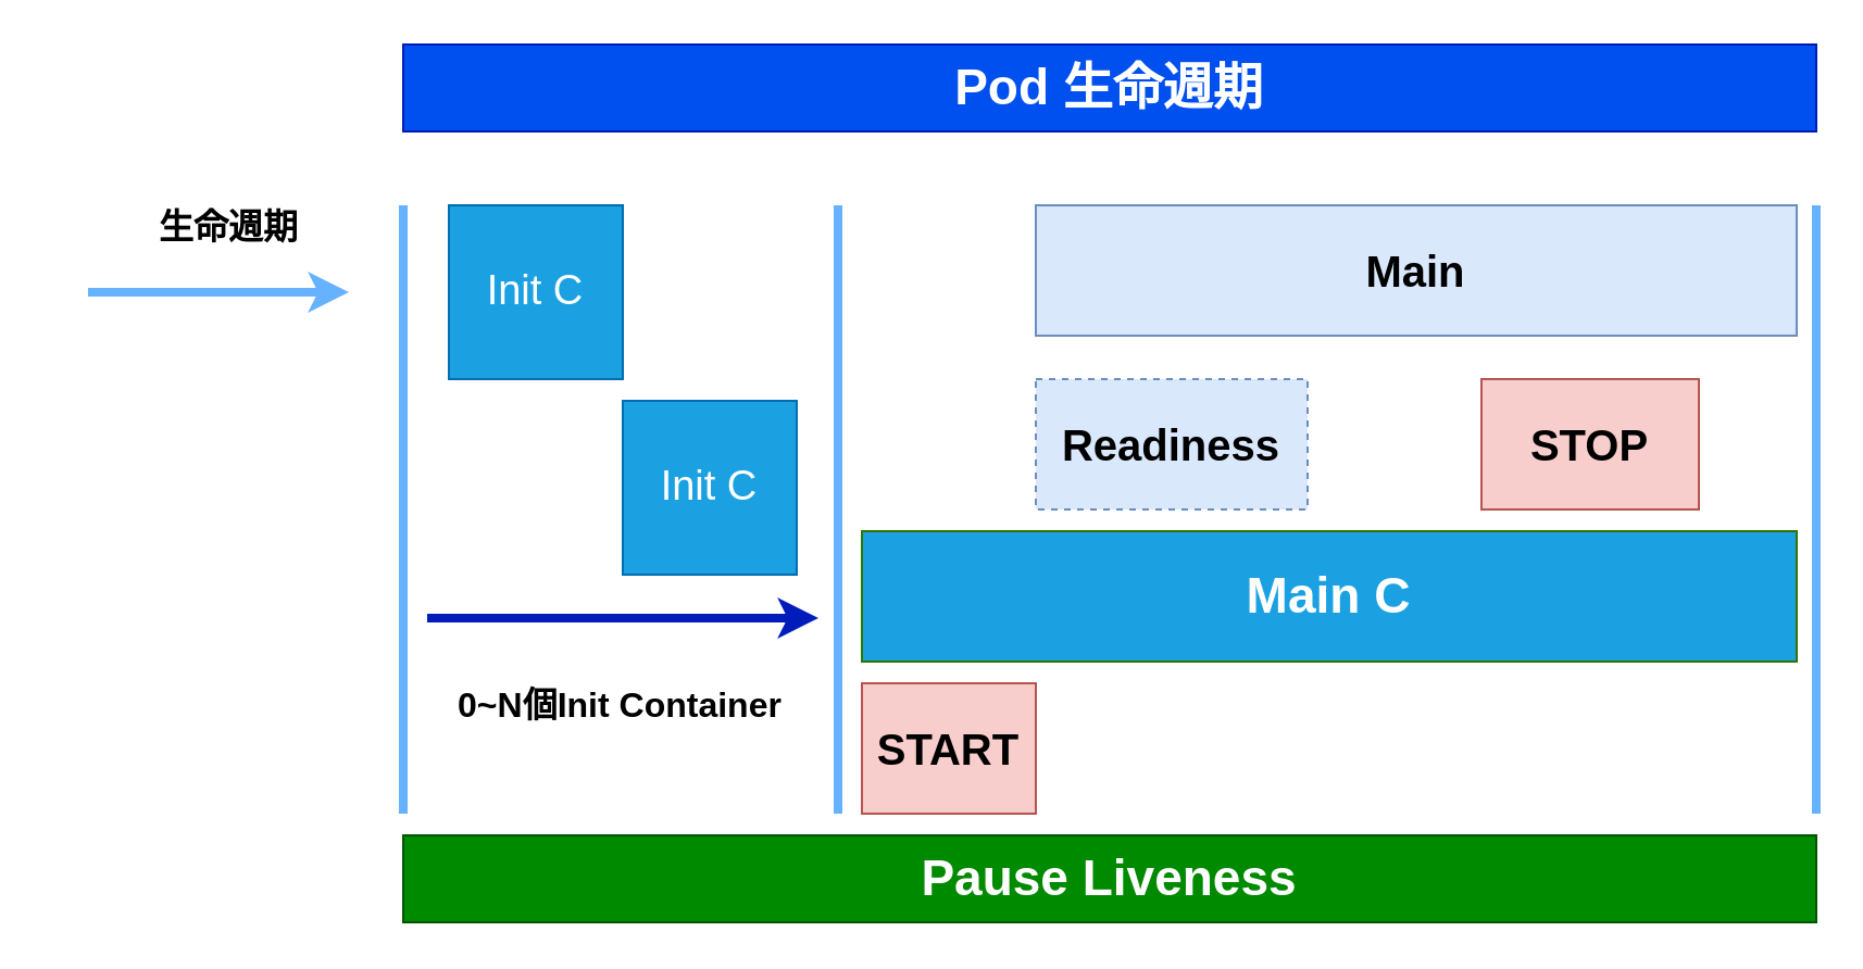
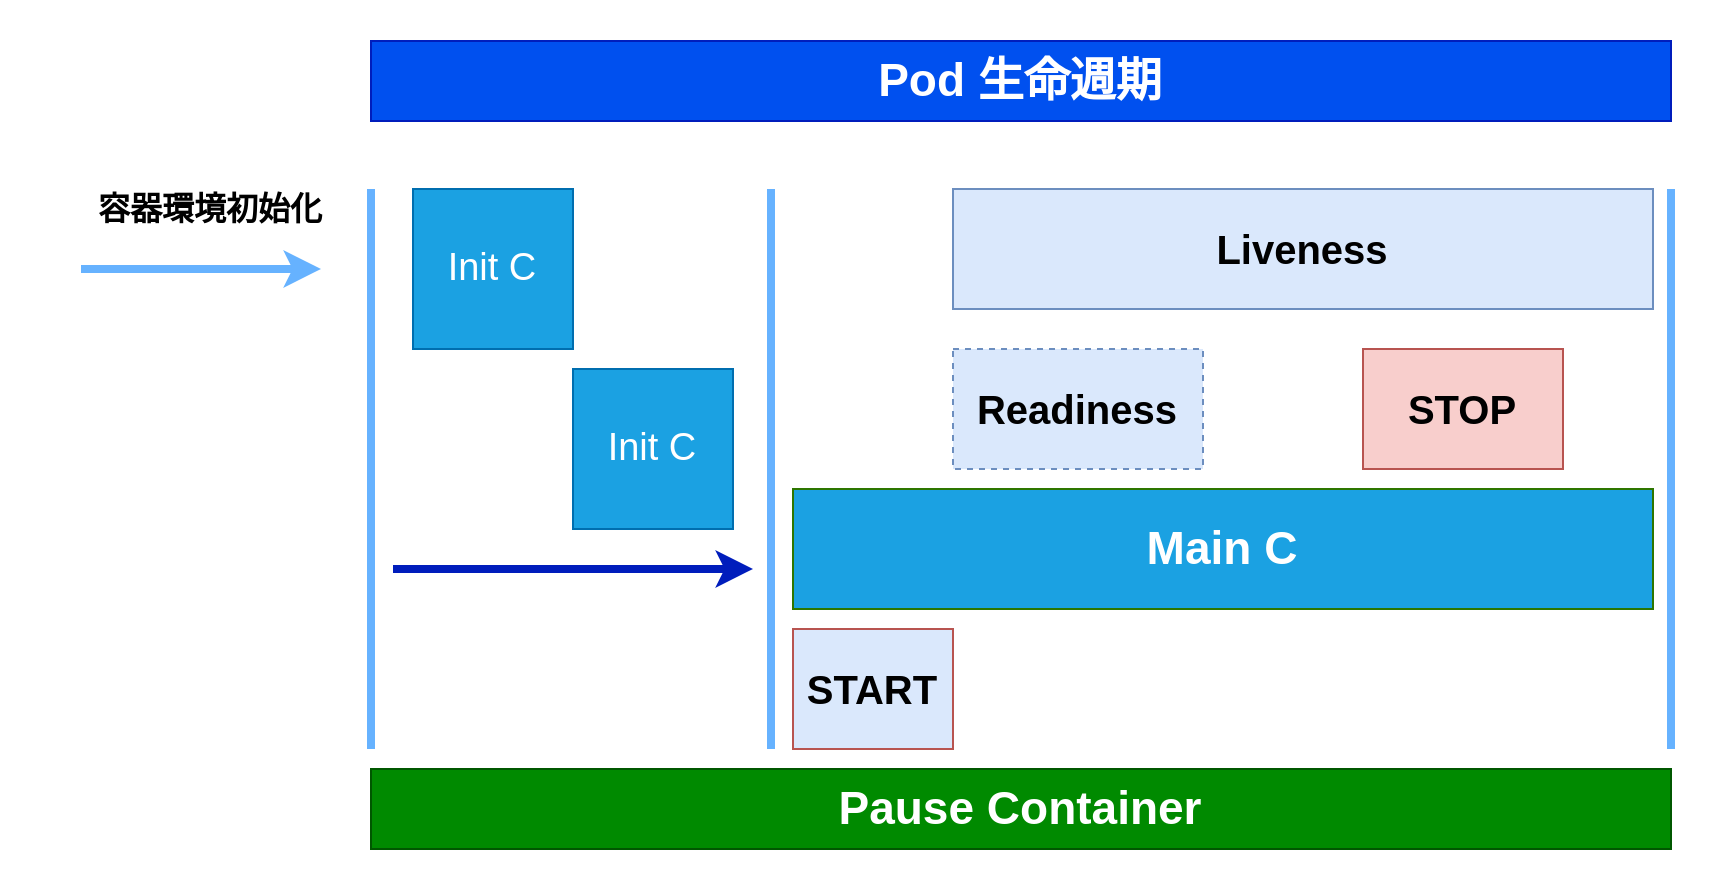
- <mxCell id="12" value="&lt;font style=&quot;font-size: 16px&quot;&gt;&lt;b&gt;生命週期&lt;/b&gt;&lt;/font&gt;" style="text;html=1;strokeColor=none;fillColor=none;align=center;verticalAlign=middle;whiteSpace=wrap;rounded=0;" parent="1" vertex="1"><mxGeometry x="20" y="94" width="170" height="20" as="geometry" /></mxCell>
+ <mxCell id="12" value="&lt;font style=&quot;font-size: 16px&quot;&gt;&lt;b&gt;容器環境初始化&lt;/b&gt;&lt;/font&gt;" style="text;html=1;strokeColor=none;fillColor=none;align=center;verticalAlign=middle;whiteSpace=wrap;rounded=0;" parent="1" vertex="1"><mxGeometry x="20" y="94" width="170" height="20" as="geometry" /></mxCell>
- <mxCell id="9" value="&lt;b&gt;&lt;font style=&quot;font-size: 20px&quot;&gt;Main&lt;/font&gt;&lt;/b&gt;" style="rounded=0;whiteSpace=wrap;html=1;fillColor=#dae8fc;strokeColor=#6c8ebf;" parent="1" vertex="1"><mxGeometry x="476" y="94" width="350" height="60" as="geometry" /></mxCell>
+ <mxCell id="9" value="&lt;b&gt;&lt;font style=&quot;font-size: 20px&quot;&gt;Liveness&lt;/font&gt;&lt;/b&gt;" style="rounded=0;whiteSpace=wrap;html=1;fillColor=#dae8fc;strokeColor=#6c8ebf;" parent="1" vertex="1"><mxGeometry x="476" y="94" width="350" height="60" as="geometry" /></mxCell>
- <mxCell id="13" value="&lt;span style=&quot;font-size: 16px&quot;&gt;&lt;b&gt;0~N個Init Container&lt;/b&gt;&lt;/span&gt;" style="text;html=1;strokeColor=none;fillColor=none;align=center;verticalAlign=middle;whiteSpace=wrap;rounded=0;" parent="1" vertex="1"><mxGeometry x="185" y="304" width="200" height="40" as="geometry" /></mxCell>
- <mxCell id="6" value="&lt;span&gt;&lt;b&gt;&lt;font style=&quot;font-size: 20px&quot;&gt;START&lt;/font&gt;&lt;/b&gt;&lt;/span&gt;" style="rounded=0;whiteSpace=wrap;html=1;fillColor=#f8cecc;strokeColor=#b85450;" parent="1" vertex="1"><mxGeometry x="396" y="314" width="80" height="60" as="geometry" /></mxCell>
+ <mxCell id="6" value="&lt;span&gt;&lt;b&gt;&lt;font style=&quot;font-size: 20px&quot;&gt;START&lt;/font&gt;&lt;/b&gt;&lt;/span&gt;" style="rounded=0;whiteSpace=wrap;html=1;fillColor=#dae8fc;strokeColor=#b85450;" parent="1" vertex="1"><mxGeometry x="396" y="314" width="80" height="60" as="geometry" /></mxCell>
- <mxCell id="15" value="&lt;span&gt;&lt;b&gt;&lt;font style=&quot;font-size: 23px&quot;&gt;Pause Liveness&lt;/font&gt;&lt;/b&gt;&lt;/span&gt;" style="rounded=0;whiteSpace=wrap;html=1;fillColor=#008a00;strokeColor=#005700;fontColor=#ffffff;" parent="1" vertex="1"><mxGeometry x="185" y="384" width="650" height="40" as="geometry" /></mxCell>
+ <mxCell id="15" value="&lt;span&gt;&lt;b&gt;&lt;font style=&quot;font-size: 23px&quot;&gt;Pause Container&lt;/font&gt;&lt;/b&gt;&lt;/span&gt;" style="rounded=0;whiteSpace=wrap;html=1;fillColor=#008a00;strokeColor=#005700;fontColor=#ffffff;" parent="1" vertex="1"><mxGeometry x="185" y="384" width="650" height="40" as="geometry" /></mxCell>
